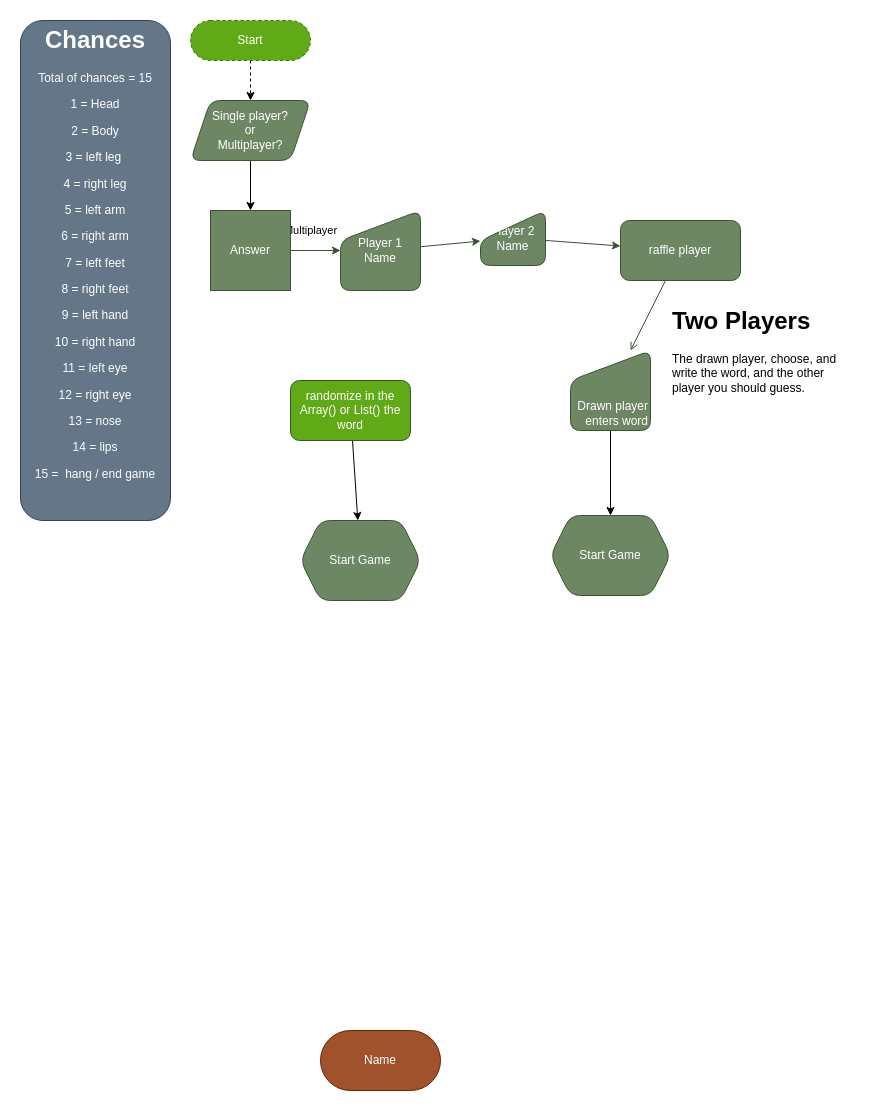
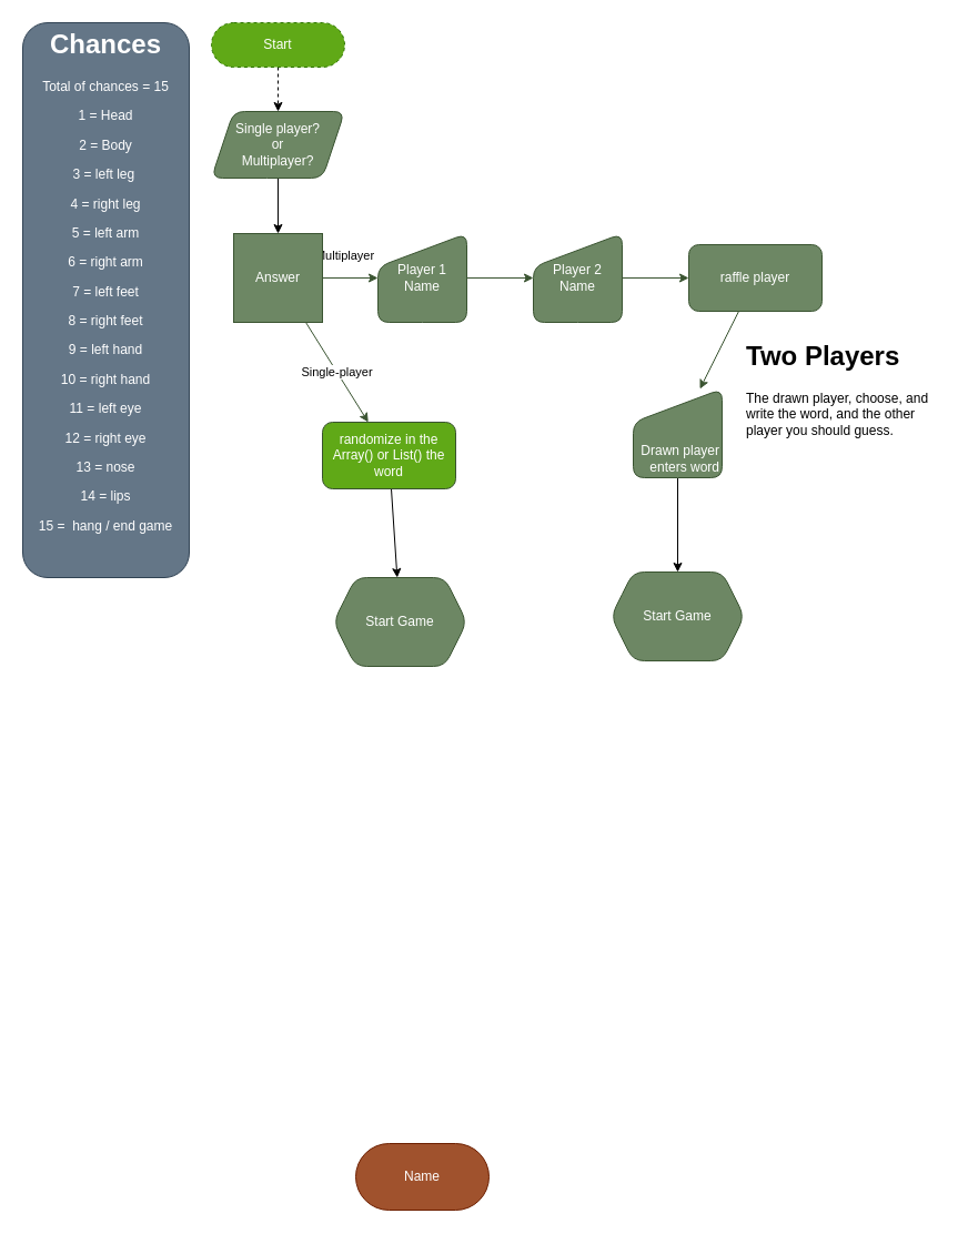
- <mxCell id="10" value="Player 2 Name" style="shape=manualInput;whiteSpace=wrap;html=1;fillColor=#6d8764;fontColor=#ffffff;strokeColor=#3A5431;rounded=1;" parent="1" vertex="1"><mxGeometry x="480" y="210" width="65" height="55" as="geometry" /></mxCell>
+ <mxCell id="10" value="Player 2 Name" style="shape=manualInput;whiteSpace=wrap;html=1;fillColor=#6d8764;fontColor=#ffffff;strokeColor=#3A5431;rounded=1;" parent="1" vertex="1"><mxGeometry x="480" y="210" width="80" height="80" as="geometry" /></mxCell>
+ <mxCell id="7" value="Single-player" style="edgeStyle=none;html=1;fillColor=#6d8764;strokeColor=#3A5431;rounded=1;" parent="1" source="8" target="18" edge="1"><mxGeometry relative="1" as="geometry" /></mxCell>
- <mxCell id="13" value="" style="edgeStyle=none;html=1;fillColor=#6d8764;strokeColor=#3A5431;rounded=1;endArrow=open;" parent="1" source="14" target="16" edge="1"><mxGeometry relative="1" as="geometry" /></mxCell>
+ <mxCell id="13" value="" style="edgeStyle=none;html=1;fillColor=#6d8764;strokeColor=#3A5431;rounded=1;" parent="1" source="14" target="16" edge="1"><mxGeometry relative="1" as="geometry" /></mxCell>
